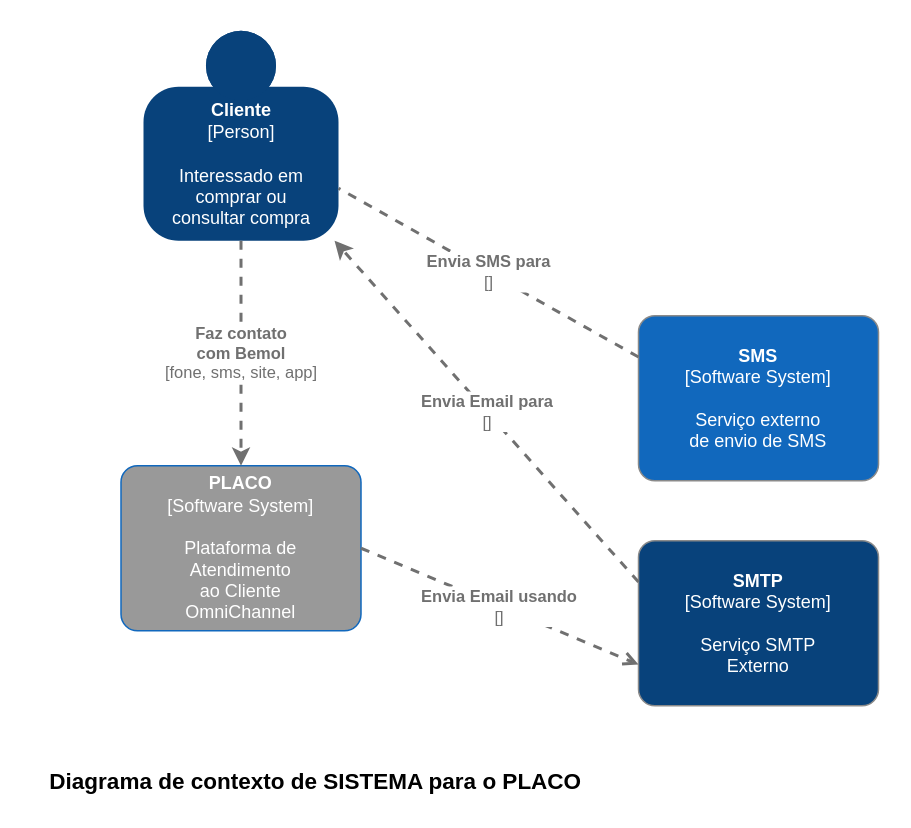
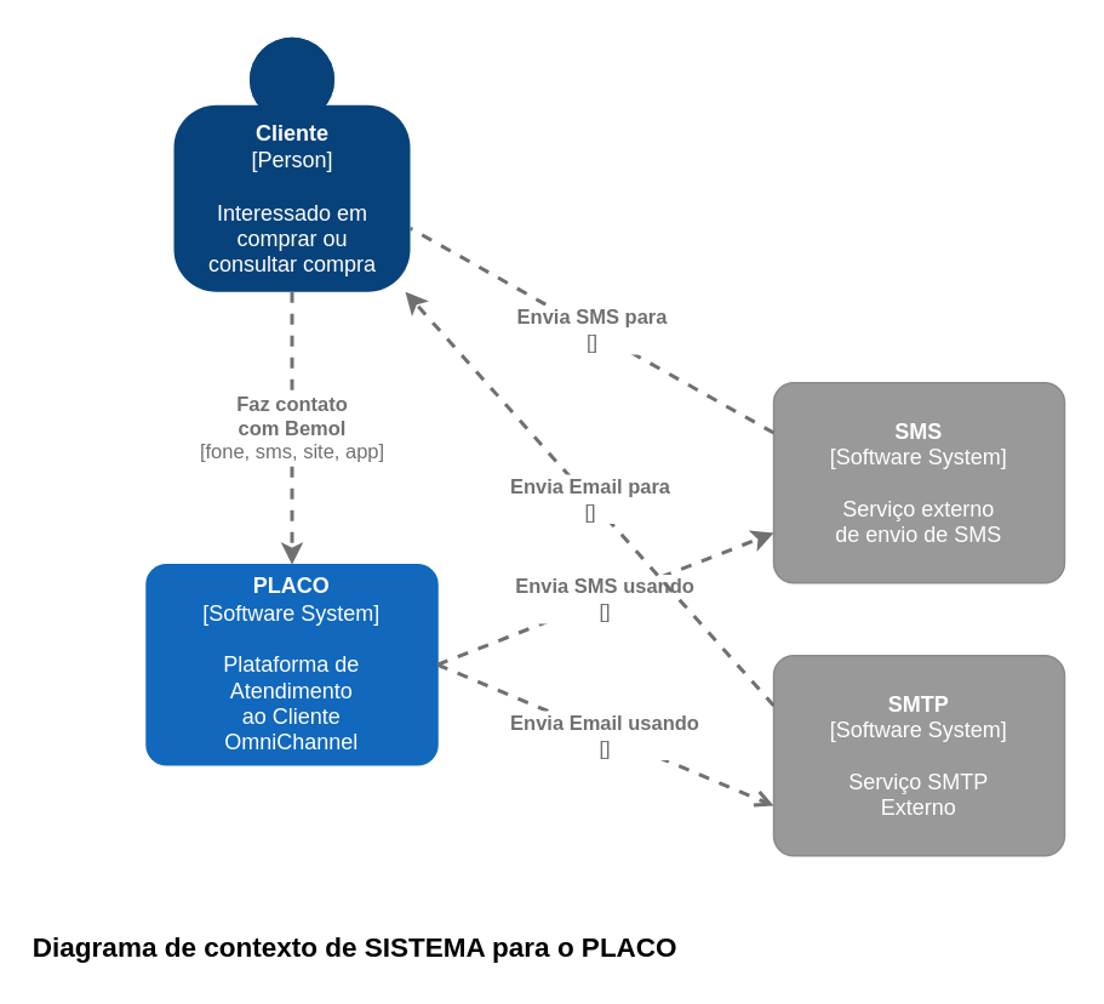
- <mxCell id="5" value="&lt;b&gt;SMS&lt;/b&gt;&lt;div&gt;[Software System]&lt;/div&gt;&lt;br&gt;&lt;div&gt;Serviço externo&#10;de envio de SMS&lt;/div&gt;" style="rounded=1;whiteSpace=wrap;html=1;labelBackgroundColor=none;fillColor=#1168bd;fontColor=#ffffff;align=center;arcSize=10;strokeColor=#8A8A8A;metaEdit=1;metaData={&quot;c4Type&quot;:{&quot;editable&quot;:false}};points=[[0.25,0,0],[0.5,0,0],[0.75,0,0],[1,0.25,0],[1,0.5,0],[1,0.75,0],[0.75,1,0],[0.5,1,0],[0.25,1,0],[0,0.75,0],[0,0.5,0],[0,0.25,0]];" vertex="1" parent="1"><mxGeometry x="425" y="210" width="160" height="110.0" as="geometry" /></mxCell>
+ <mxCell id="5" value="&lt;b&gt;SMS&lt;/b&gt;&lt;div&gt;[Software System]&lt;/div&gt;&lt;br&gt;&lt;div&gt;Serviço externo&#10;de envio de SMS&lt;/div&gt;" style="rounded=1;whiteSpace=wrap;html=1;labelBackgroundColor=none;fillColor=#999999;fontColor=#ffffff;align=center;arcSize=10;strokeColor=#8A8A8A;metaEdit=1;metaData={&quot;c4Type&quot;:{&quot;editable&quot;:false}};points=[[0.25,0,0],[0.5,0,0],[0.75,0,0],[1,0.25,0],[1,0.5,0],[1,0.75,0],[0.75,1,0],[0.5,1,0],[0.25,1,0],[0,0.75,0],[0,0.5,0],[0,0.25,0]];" vertex="1" parent="1"><mxGeometry x="425" y="210" width="160" height="110.0" as="geometry" /></mxCell>
+ <mxCell id="8" value="&lt;div style=&quot;text-align: left&quot;&gt;&lt;div style=&quot;text-align: center&quot;&gt;&lt;b&gt;Envia SMS usando&lt;/b&gt;&lt;/div&gt;&lt;div style=&quot;text-align: center&quot;&gt;[]&lt;/div&gt;&lt;/div&gt;" style="edgeStyle=none;rounded=0;html=1;entryX=0;entryY=0.75;jettySize=auto;orthogonalLoop=1;strokeColor=#707070;strokeWidth=2;fontColor=#707070;jumpStyle=none;dashed=1;metaEdit=1;metaData={&quot;c4Type&quot;:{&quot;editable&quot;:false}};exitX=1;exitY=0.5;exitDx=0;exitDy=0;exitPerimeter=0;entryDx=0;entryDy=0;entryPerimeter=0;" edge="1" parent="1" source="3" target="5"><mxGeometry width="160" relative="1" as="geometry"><mxPoint x="275" y="220" as="sourcePoint" /><mxPoint x="435" y="220" as="targetPoint" /></mxGeometry></mxCell>
- <mxCell id="3" value="&lt;b&gt;PLACO&lt;/b&gt;&lt;div&gt;[Software System]&lt;/div&gt;&lt;br&gt;&lt;div&gt;Plataforma de &#10;Atendimento&#10;ao Cliente&#10;OmniChannel&lt;/div&gt;" style="rounded=1;whiteSpace=wrap;html=1;labelBackgroundColor=none;fillColor=#999999;fontColor=#ffffff;align=center;arcSize=10;strokeColor=#1168BD;metaEdit=1;metaData={&quot;c4Type&quot;:{&quot;editable&quot;:false}};points=[[0.25,0,0],[0.5,0,0],[0.75,0,0],[1,0.25,0],[1,0.5,0],[1,0.75,0],[0.75,1,0],[0.5,1,0],[0.25,1,0],[0,0.75,0],[0,0.5,0],[0,0.25,0]];" vertex="1" parent="1"><mxGeometry x="80" y="310" width="160" height="110.0" as="geometry" /></mxCell>
+ <mxCell id="3" value="&lt;b&gt;PLACO&lt;/b&gt;&lt;div&gt;[Software System]&lt;/div&gt;&lt;br&gt;&lt;div&gt;Plataforma de &#10;Atendimento&#10;ao Cliente&#10;OmniChannel&lt;/div&gt;" style="rounded=1;whiteSpace=wrap;html=1;labelBackgroundColor=none;fillColor=#1168BD;fontColor=#ffffff;align=center;arcSize=10;strokeColor=#1168BD;metaEdit=1;metaData={&quot;c4Type&quot;:{&quot;editable&quot;:false}};points=[[0.25,0,0],[0.5,0,0],[0.75,0,0],[1,0.25,0],[1,0.5,0],[1,0.75,0],[0.75,1,0],[0.5,1,0],[0.25,1,0],[0,0.75,0],[0,0.5,0],[0,0.25,0]];" vertex="1" parent="1"><mxGeometry x="80" y="310" width="160" height="110.0" as="geometry" /></mxCell>
- <mxCell id="4" value="&lt;b&gt;SMTP&lt;/b&gt;&lt;div&gt;[Software System]&lt;/div&gt;&lt;br&gt;&lt;div&gt;Serviço SMTP&#10;Externo&lt;/div&gt;" style="rounded=1;whiteSpace=wrap;html=1;labelBackgroundColor=none;fillColor=#08427b;fontColor=#ffffff;align=center;arcSize=10;strokeColor=#8A8A8A;metaEdit=1;metaData={&quot;c4Type&quot;:{&quot;editable&quot;:false}};points=[[0.25,0,0],[0.5,0,0],[0.75,0,0],[1,0.25,0],[1,0.5,0],[1,0.75,0],[0.75,1,0],[0.5,1,0],[0.25,1,0],[0,0.75,0],[0,0.5,0],[0,0.25,0]];" vertex="1" parent="1"><mxGeometry x="425" y="360" width="160" height="110.0" as="geometry" /></mxCell>
+ <mxCell id="4" value="&lt;b&gt;SMTP&lt;/b&gt;&lt;div&gt;[Software System]&lt;/div&gt;&lt;br&gt;&lt;div&gt;Serviço SMTP&#10;Externo&lt;/div&gt;" style="rounded=1;whiteSpace=wrap;html=1;labelBackgroundColor=none;fillColor=#999999;fontColor=#ffffff;align=center;arcSize=10;strokeColor=#8A8A8A;metaEdit=1;metaData={&quot;c4Type&quot;:{&quot;editable&quot;:false}};points=[[0.25,0,0],[0.5,0,0],[0.75,0,0],[1,0.25,0],[1,0.5,0],[1,0.75,0],[0.75,1,0],[0.5,1,0],[0.25,1,0],[0,0.75,0],[0,0.5,0],[0,0.25,0]];" vertex="1" parent="1"><mxGeometry x="425" y="360" width="160" height="110.0" as="geometry" /></mxCell>
- <mxCell id="11" value="Diagrama de contexto de SISTEMA para o PLACO" style="text;html=1;strokeColor=none;fillColor=none;align=center;verticalAlign=middle;whiteSpace=wrap;rounded=0;fontSize=15;fontStyle=1" vertex="1" parent="1"><mxGeometry x="20" y="510" width="380" height="20" as="geometry" /></mxCell>
+ <mxCell id="11" value="Diagrama de contexto de SISTEMA para o PLACO" style="text;html=1;strokeColor=none;fillColor=none;align=center;verticalAlign=middle;whiteSpace=wrap;rounded=0;fontSize=15;fontStyle=1" vertex="1" parent="1"><mxGeometry x="5" y="510" width="380" height="20" as="geometry" /></mxCell>
